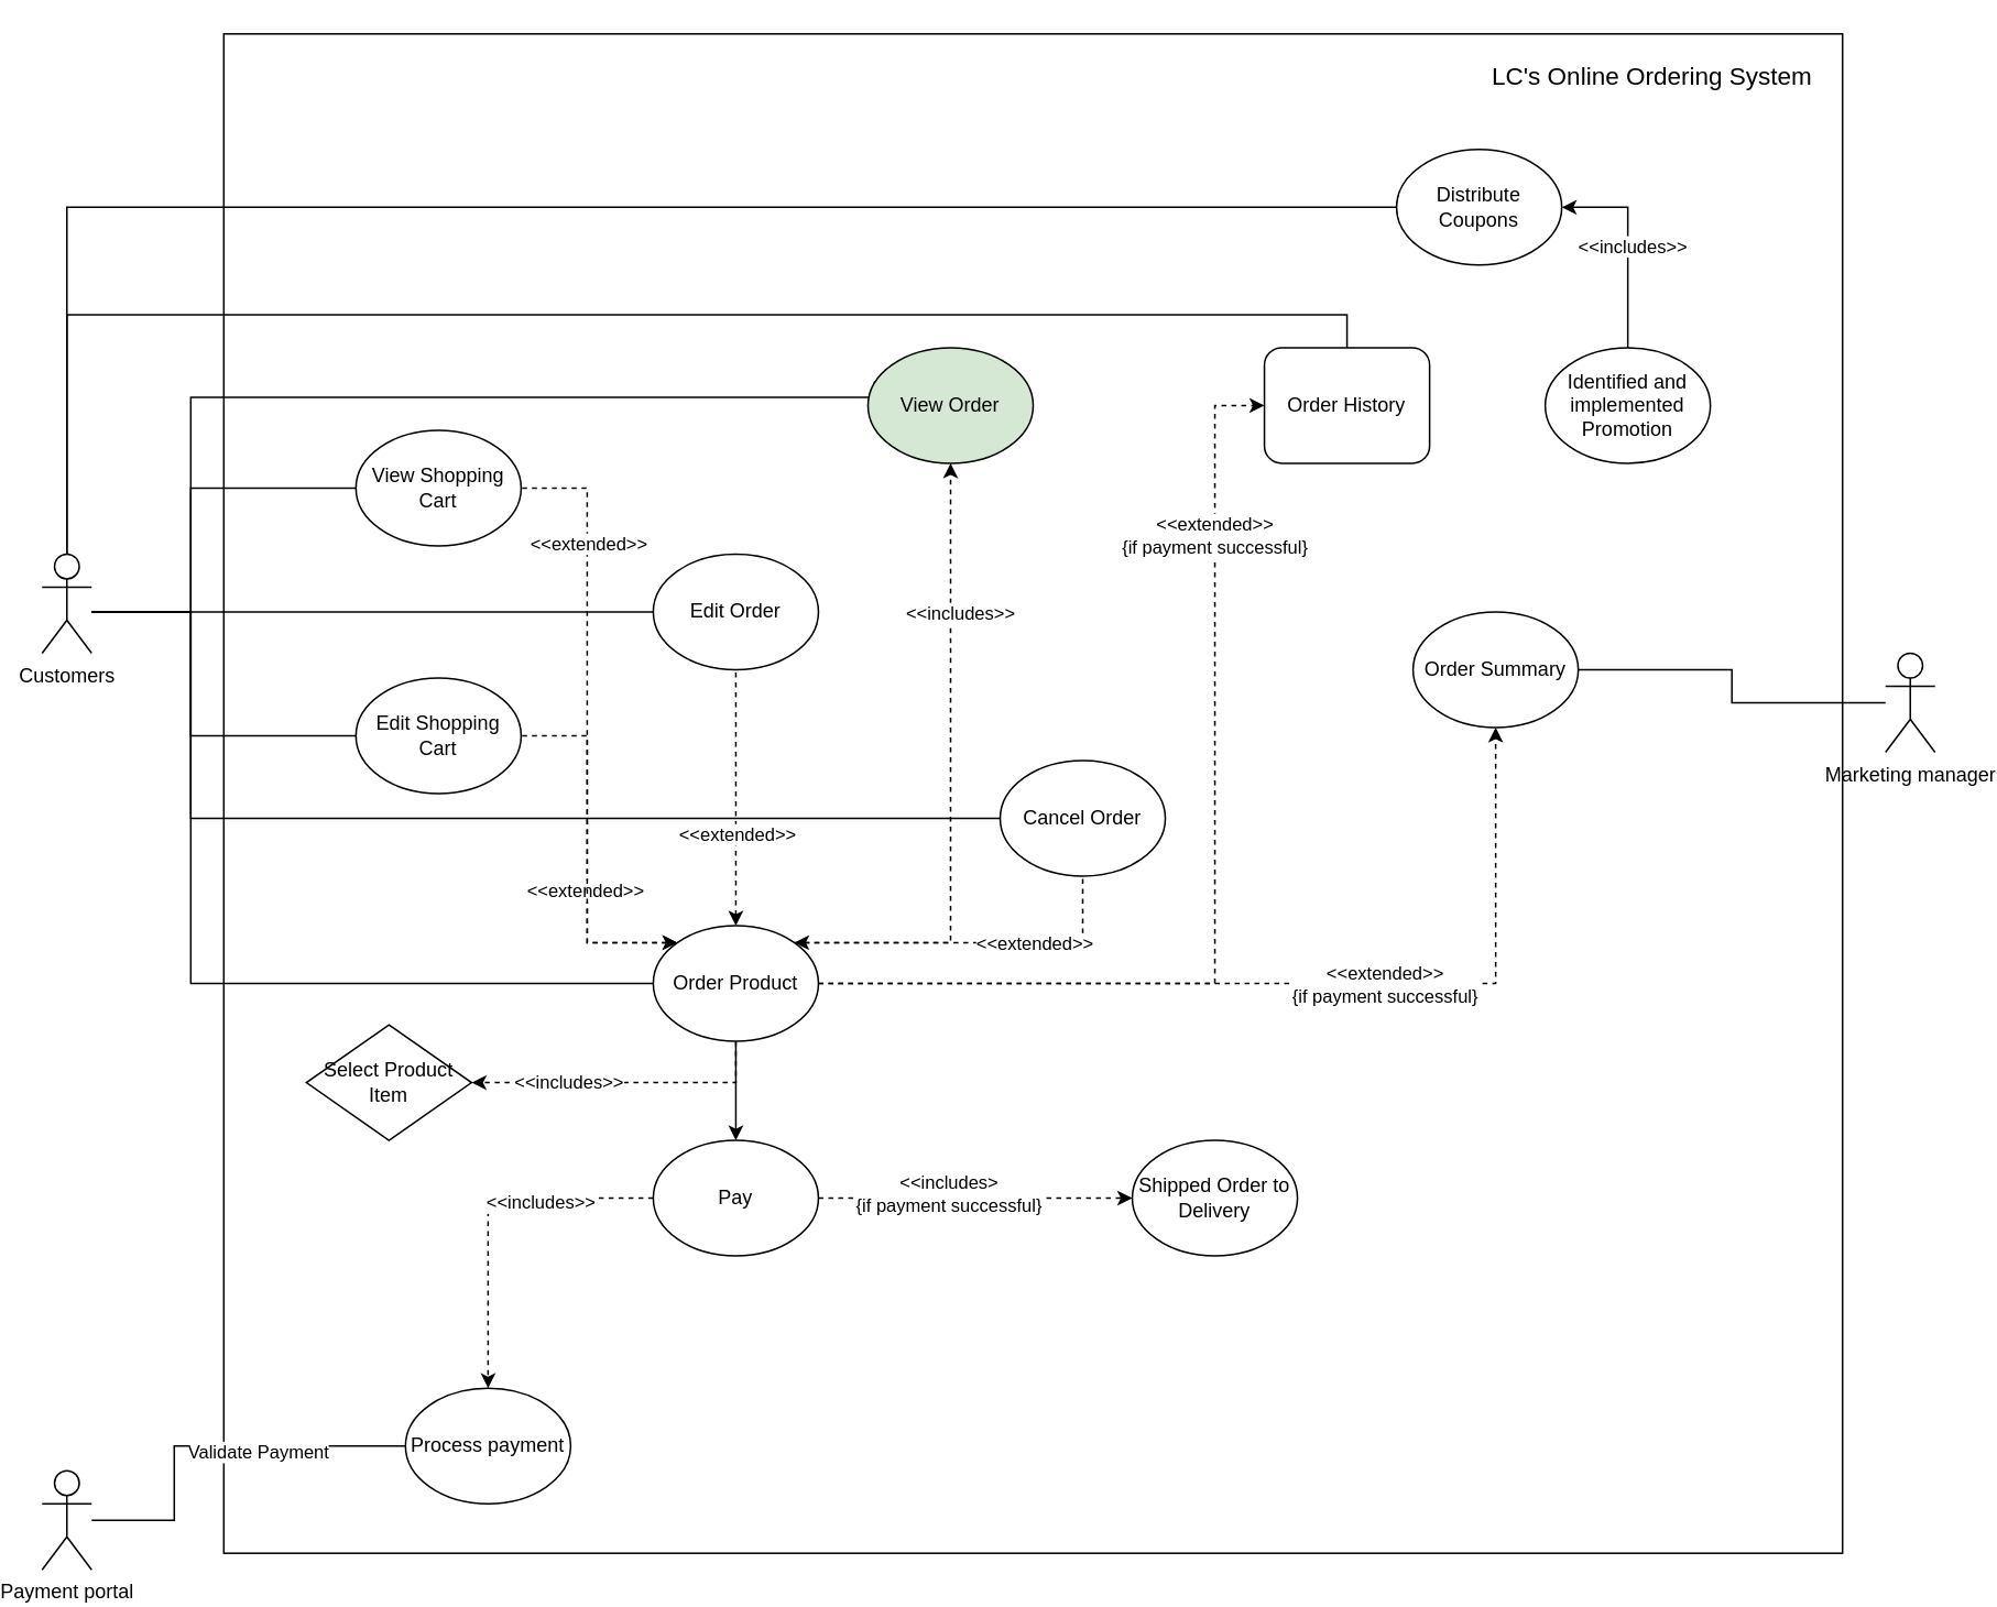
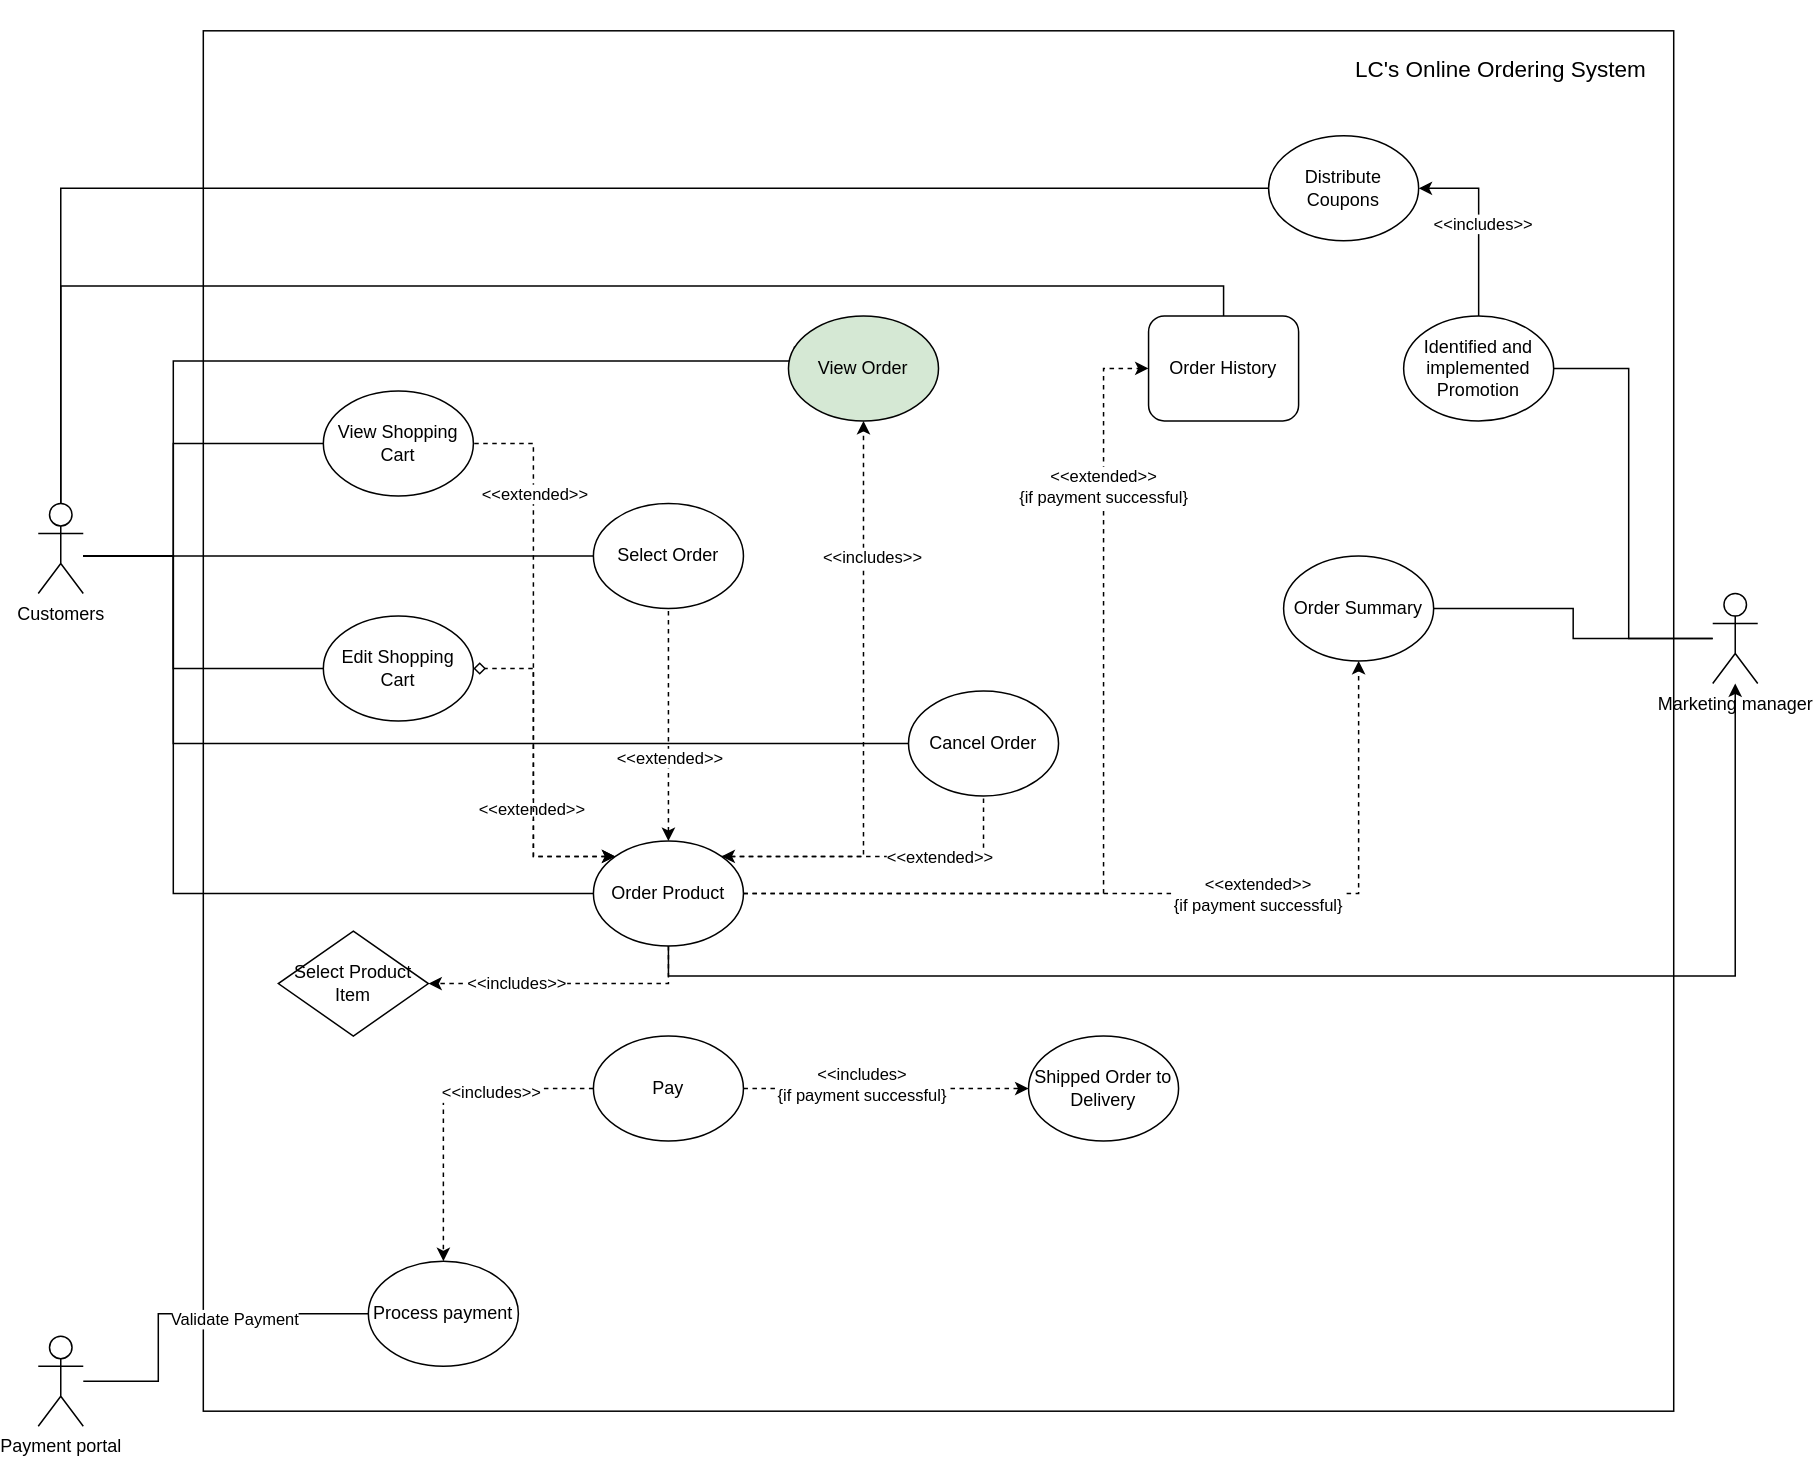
+ <mxCell id="13" style="edgeStyle=orthogonalEdgeStyle;rounded=0;orthogonalLoop=1;jettySize=auto;html=1;entryX=1;entryY=0.5;entryDx=0;entryDy=0;endArrow=none;endFill=0;" edge="1" parent="1" source="15" target="52"><mxGeometry relative="1" as="geometry"><Array as="points"><mxPoint x="1080" y="425" /><mxPoint x="1080" y="245" /></Array></mxGeometry></mxCell>
- <mxCell id="21" value="Edit Order" style="ellipse;whiteSpace=wrap;html=1;" vertex="1" parent="1"><mxGeometry x="390" y="335" width="100" height="70" as="geometry" /></mxCell>
+ <mxCell id="21" value="Select Order" style="ellipse;whiteSpace=wrap;html=1;" vertex="1" parent="1"><mxGeometry x="390" y="335" width="100" height="70" as="geometry" /></mxCell>
- <mxCell id="33" style="edgeStyle=orthogonalEdgeStyle;rounded=0;orthogonalLoop=1;jettySize=auto;html=1;exitX=0;exitY=0;exitDx=0;exitDy=0;entryX=1;entryY=0.5;entryDx=0;entryDy=0;dashed=1;startArrow=classic;startFill=1;endArrow=none;endFill=0;" edge="1" parent="1" source="41" target="22"><mxGeometry relative="1" as="geometry" /></mxCell>
+ <mxCell id="33" style="edgeStyle=orthogonalEdgeStyle;rounded=0;orthogonalLoop=1;jettySize=auto;html=1;exitX=0;exitY=0;exitDx=0;exitDy=0;entryX=1;entryY=0.5;entryDx=0;entryDy=0;dashed=1;startArrow=classic;startFill=1;endArrow=diamond;endFill=0;" edge="1" parent="1" source="41" target="22"><mxGeometry relative="1" as="geometry" /></mxCell>
- <mxCell id="24" style="edgeStyle=orthogonalEdgeStyle;rounded=0;orthogonalLoop=1;jettySize=auto;html=1;exitX=0.5;exitY=1;exitDx=0;exitDy=0;" edge="1" parent="1" source="41" target="46"><mxGeometry relative="1" as="geometry" /></mxCell>
+ <mxCell id="24" style="edgeStyle=orthogonalEdgeStyle;rounded=0;orthogonalLoop=1;jettySize=auto;html=1;exitX=0.5;exitY=1;exitDx=0;exitDy=0;" edge="1" parent="1" source="41" target="15"><mxGeometry relative="1" as="geometry" /></mxCell>
